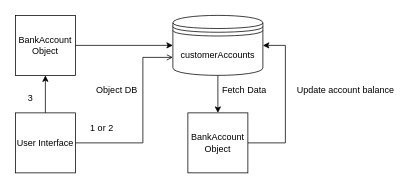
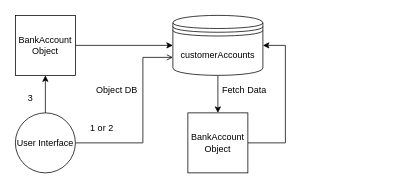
- <mxCell id="15" value="Update account balance&lt;br&gt;" style="text;html=1;align=center;verticalAlign=middle;resizable=0;points=[];autosize=1;strokeColor=none;" vertex="1" parent="1"><mxGeometry x="390" y="110" width="140" height="20" as="geometry" /></mxCell>
- <mxCell id="4" value="User Interface" style="whiteSpace=wrap;html=1;aspect=fixed;" vertex="1" parent="1"><mxGeometry x="20" y="150" width="80" height="80" as="geometry" /></mxCell>
+ <mxCell id="4" value="User Interface" style="ellipse;whiteSpace=wrap;html=1;aspect=fixed;" vertex="1" parent="1"><mxGeometry x="20" y="150" width="80" height="80" as="geometry" /></mxCell>
